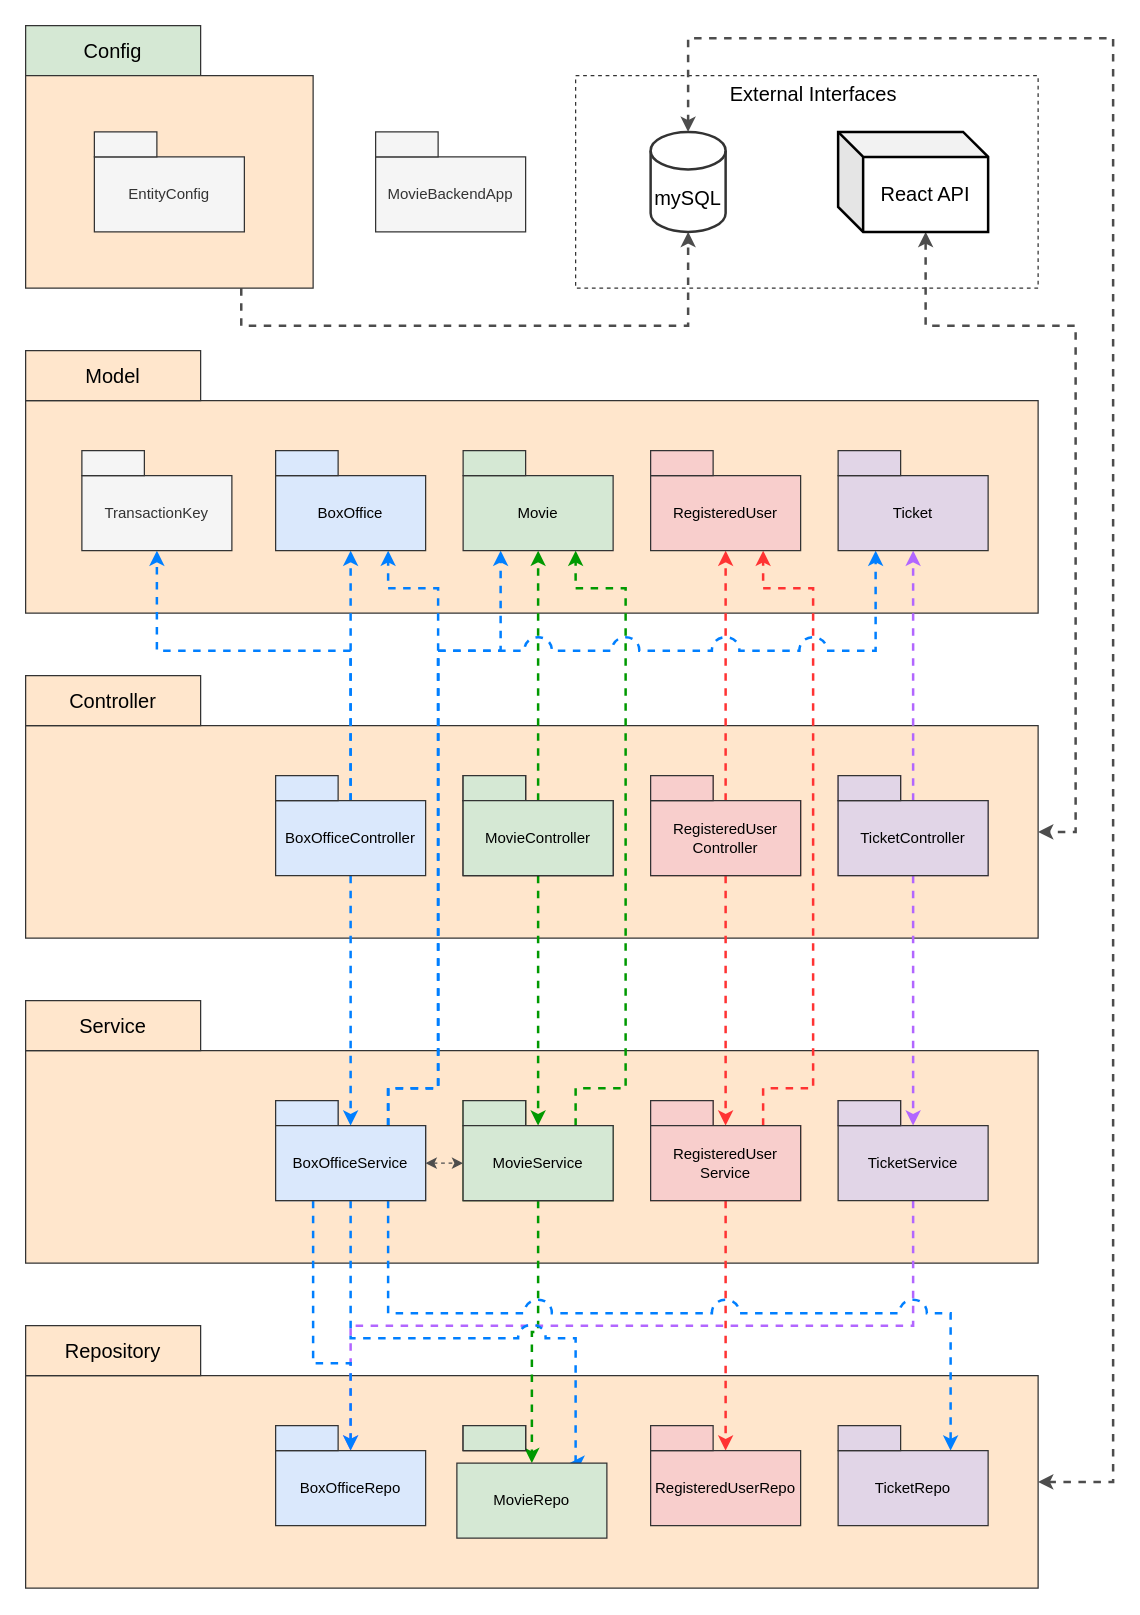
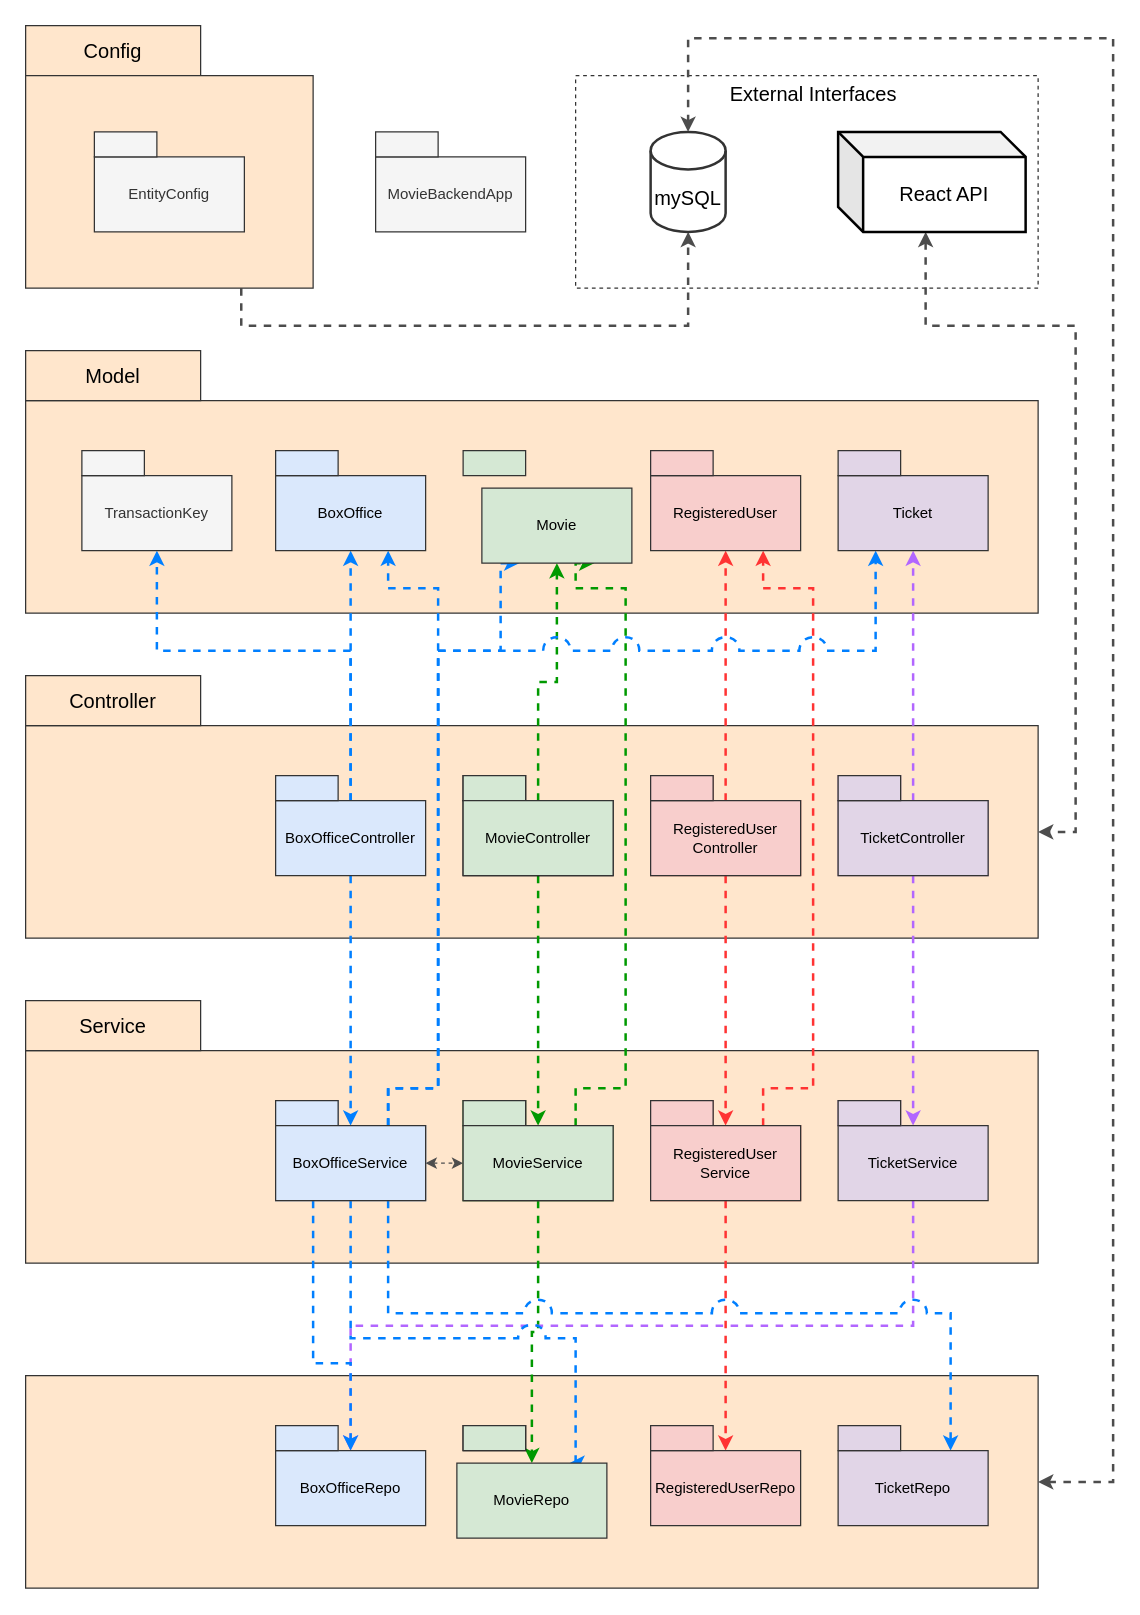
- <mxCell id="72" value="Config" style="rounded=0;whiteSpace=wrap;html=1;fillColor=#d5e8d4;strokeColor=#333333;fontSize=16;" vertex="1" parent="1"><mxGeometry x="20" y="20" width="140" height="40" as="geometry" /></mxCell>
+ <mxCell id="72" value="Config" style="rounded=0;whiteSpace=wrap;html=1;fillColor=#ffe6cc;strokeColor=#333333;fontSize=16;" vertex="1" parent="1"><mxGeometry x="20" y="20" width="140" height="40" as="geometry" /></mxCell>
- <mxCell id="92" value="React API" style="shape=cube;whiteSpace=wrap;html=1;boundedLbl=1;backgroundOutline=1;darkOpacity=0.05;darkOpacity2=0.1;strokeColor=#000000;strokeWidth=2;fontSize=16;fillColor=default;" vertex="1" parent="1"><mxGeometry x="670" y="105" width="120" height="80" as="geometry" /></mxCell>
+ <mxCell id="92" value="React API" style="shape=cube;whiteSpace=wrap;html=1;boundedLbl=1;backgroundOutline=1;darkOpacity=0.05;darkOpacity2=0.1;strokeColor=#000000;strokeWidth=2;fontSize=16;fillColor=default;" vertex="1" parent="1"><mxGeometry x="670" y="105" width="150" height="80" as="geometry" /></mxCell>
- <mxCell id="37" value="Movie" style="rounded=0;whiteSpace=wrap;html=1;fillColor=#d5e8d4;strokeColor=#333333;" vertex="1" parent="1"><mxGeometry x="370" y="380" width="120" height="60" as="geometry" /></mxCell>
+ <mxCell id="37" value="Movie" style="rounded=0;whiteSpace=wrap;html=1;fillColor=#d5e8d4;strokeColor=#333333;" vertex="1" parent="1"><mxGeometry x="385" y="390" width="120" height="60" as="geometry" /></mxCell>
- <mxCell id="11" value="Repository" style="rounded=0;whiteSpace=wrap;html=1;fillColor=#ffe6cc;strokeColor=#333333;fontSize=16;" vertex="1" parent="1"><mxGeometry x="20" y="1060" width="140" height="40" as="geometry" /></mxCell>
